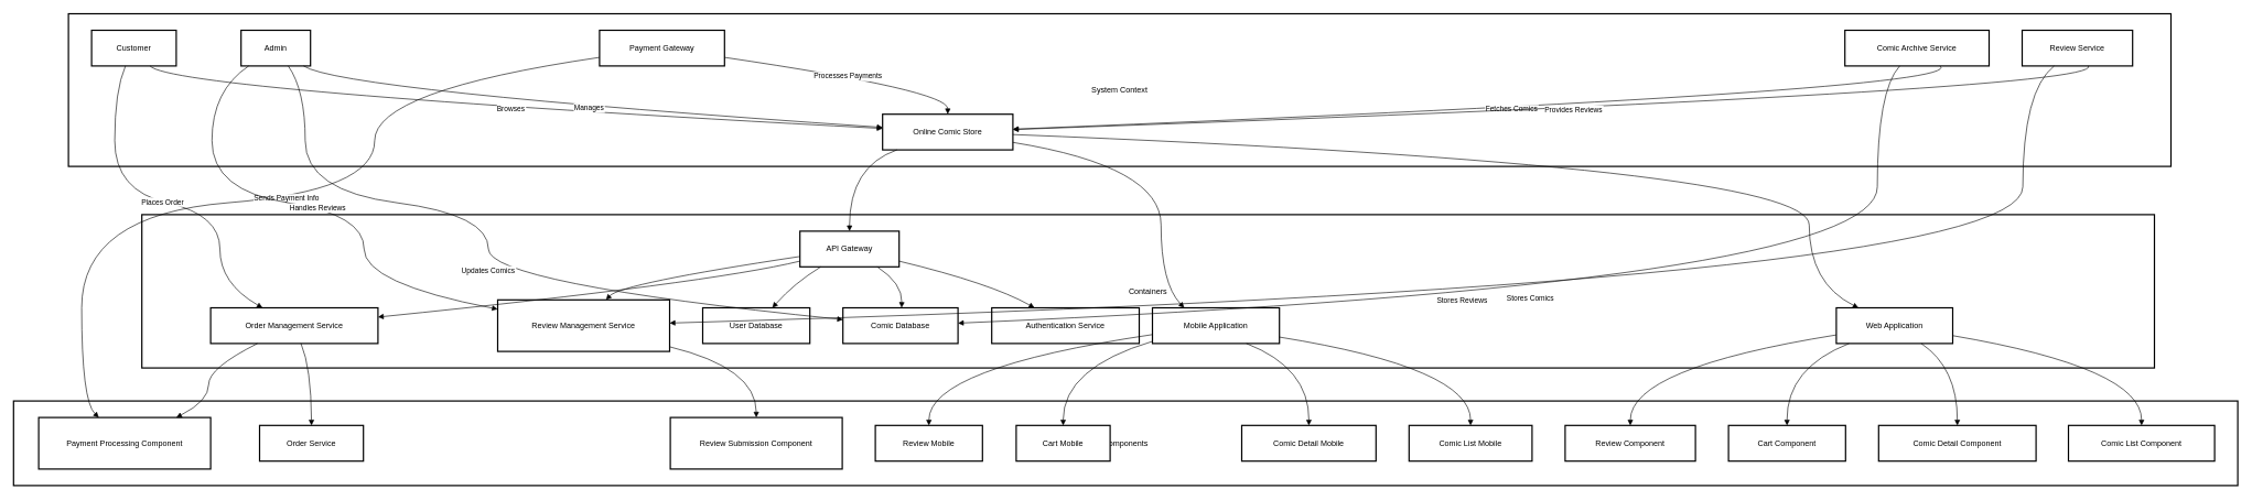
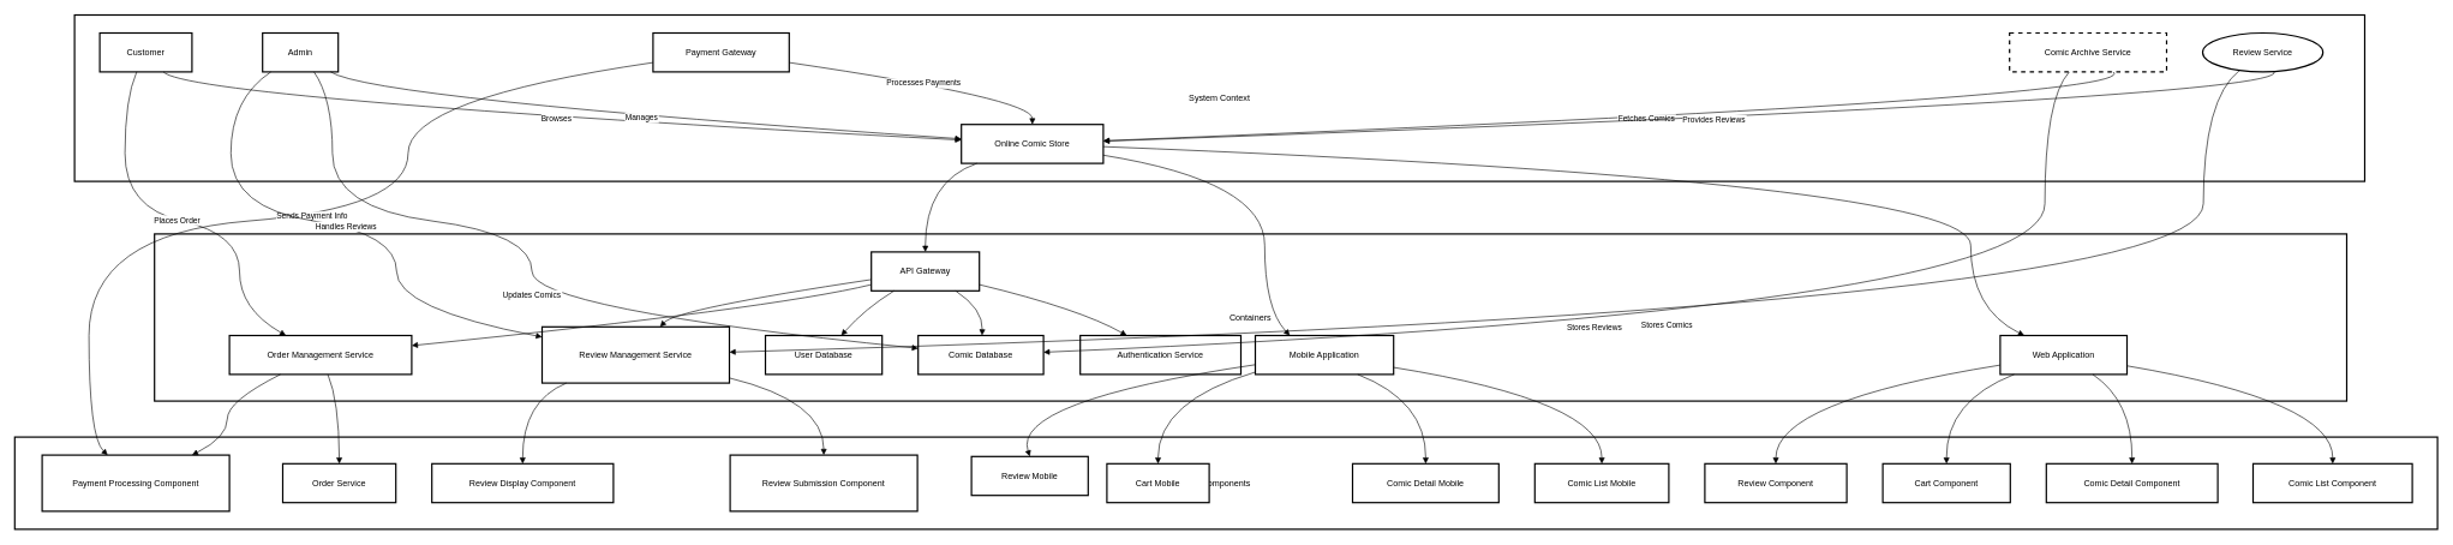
- <mxCell id="9" value="Comic Archive Service" style="whiteSpace=wrap;strokeWidth=2;" vertex="1" parent="1"><mxGeometry x="2789" y="45" width="218" height="54" as="geometry" /></mxCell>
+ <mxCell id="9" value="Comic Archive Service" style="whiteSpace=wrap;strokeWidth=2;dashed=1;" vertex="1" parent="1"><mxGeometry x="2789" y="45" width="218" height="54" as="geometry" /></mxCell>
- <mxCell id="10" value="Review Service" style="whiteSpace=wrap;strokeWidth=2;" vertex="1" parent="1"><mxGeometry x="3057" y="45" width="167" height="54" as="geometry" /></mxCell>
+ <mxCell id="10" value="Review Service" style="ellipse;whiteSpace=wrap;strokeWidth=2;" vertex="1" parent="1"><mxGeometry x="3057" y="45" width="167" height="54" as="geometry" /></mxCell>
+ <mxCell id="55" value="" style="curved=1;startArrow=none;endArrow=block;exitX=0.13;exitY=1;entryX=0.5;entryY=0;" edge="1" parent="1" source="18" target="30"><mxGeometry relative="1" as="geometry"><Array as="points"><mxPoint x="725" y="556" /></Array></mxGeometry></mxCell>
+ <mxCell id="30" value="Review Display Component" style="whiteSpace=wrap;strokeWidth=2;" vertex="1" parent="1"><mxGeometry x="599" y="643" width="252" height="54" as="geometry" /></mxCell>
- <mxCell id="26" value="Review Mobile" style="whiteSpace=wrap;strokeWidth=2;" vertex="1" parent="1"><mxGeometry x="1323" y="643" width="162" height="54" as="geometry" /></mxCell>
+ <mxCell id="26" value="Review Mobile" style="whiteSpace=wrap;strokeWidth=2;" vertex="1" parent="1"><mxGeometry x="1348" y="633" width="162" height="54" as="geometry" /></mxCell>
